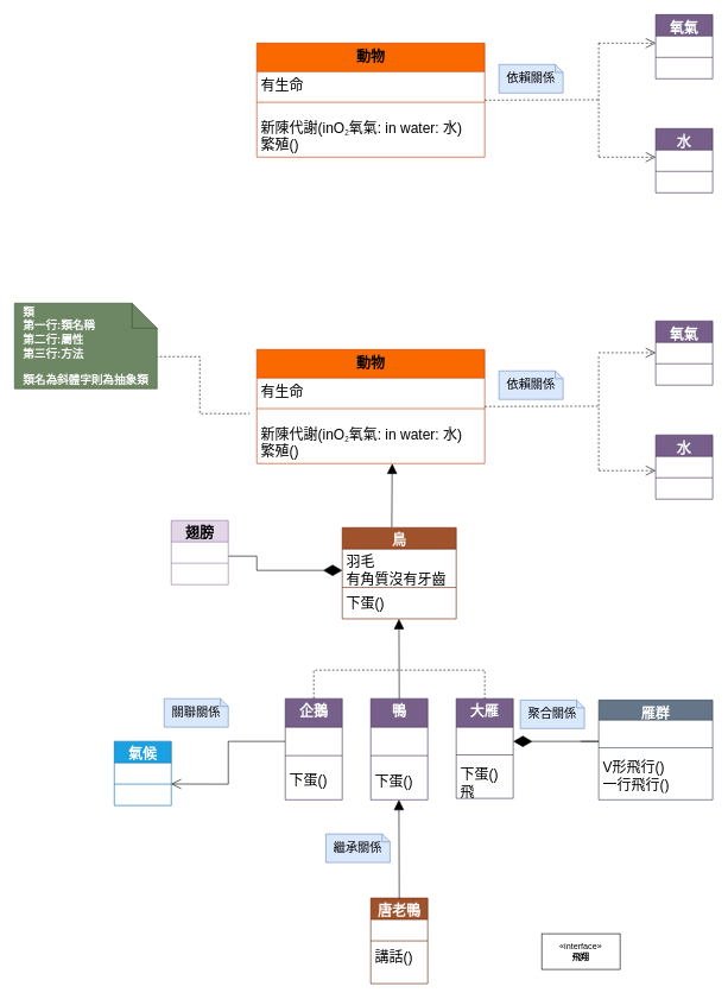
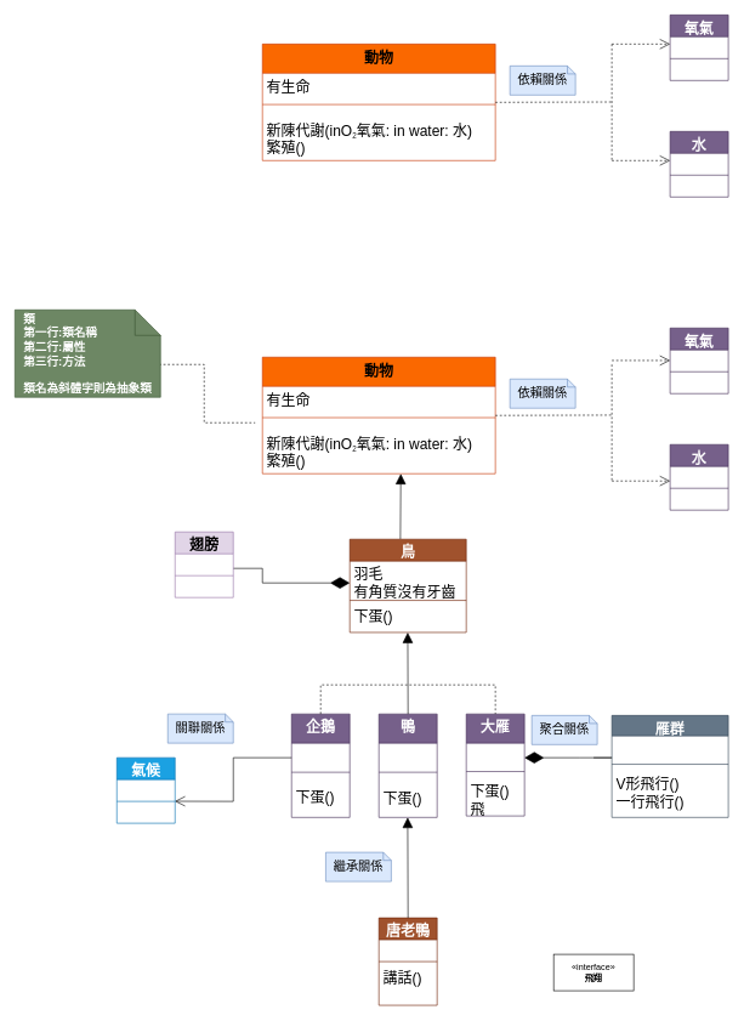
- <mxCell id="79" value="&lt;font style=&quot;font-size: 17px;&quot;&gt;繼承關係&lt;/font&gt;" style="shape=note;size=11;whiteSpace=wrap;html=1;fillColor=#dae8fc;strokeColor=#6c8ebf;" vertex="1" parent="1"><mxGeometry x="457" y="1170" width="90" height="40" as="geometry" /></mxCell>
+ <mxCell id="79" value="&lt;font style=&quot;font-size: 17px;&quot;&gt;繼承關係&lt;/font&gt;" style="shape=note;size=11;whiteSpace=wrap;html=1;fillColor=#dae8fc;strokeColor=#6c8ebf;" vertex="1" parent="1"><mxGeometry x="447" y="1170" width="90" height="40" as="geometry" /></mxCell>
